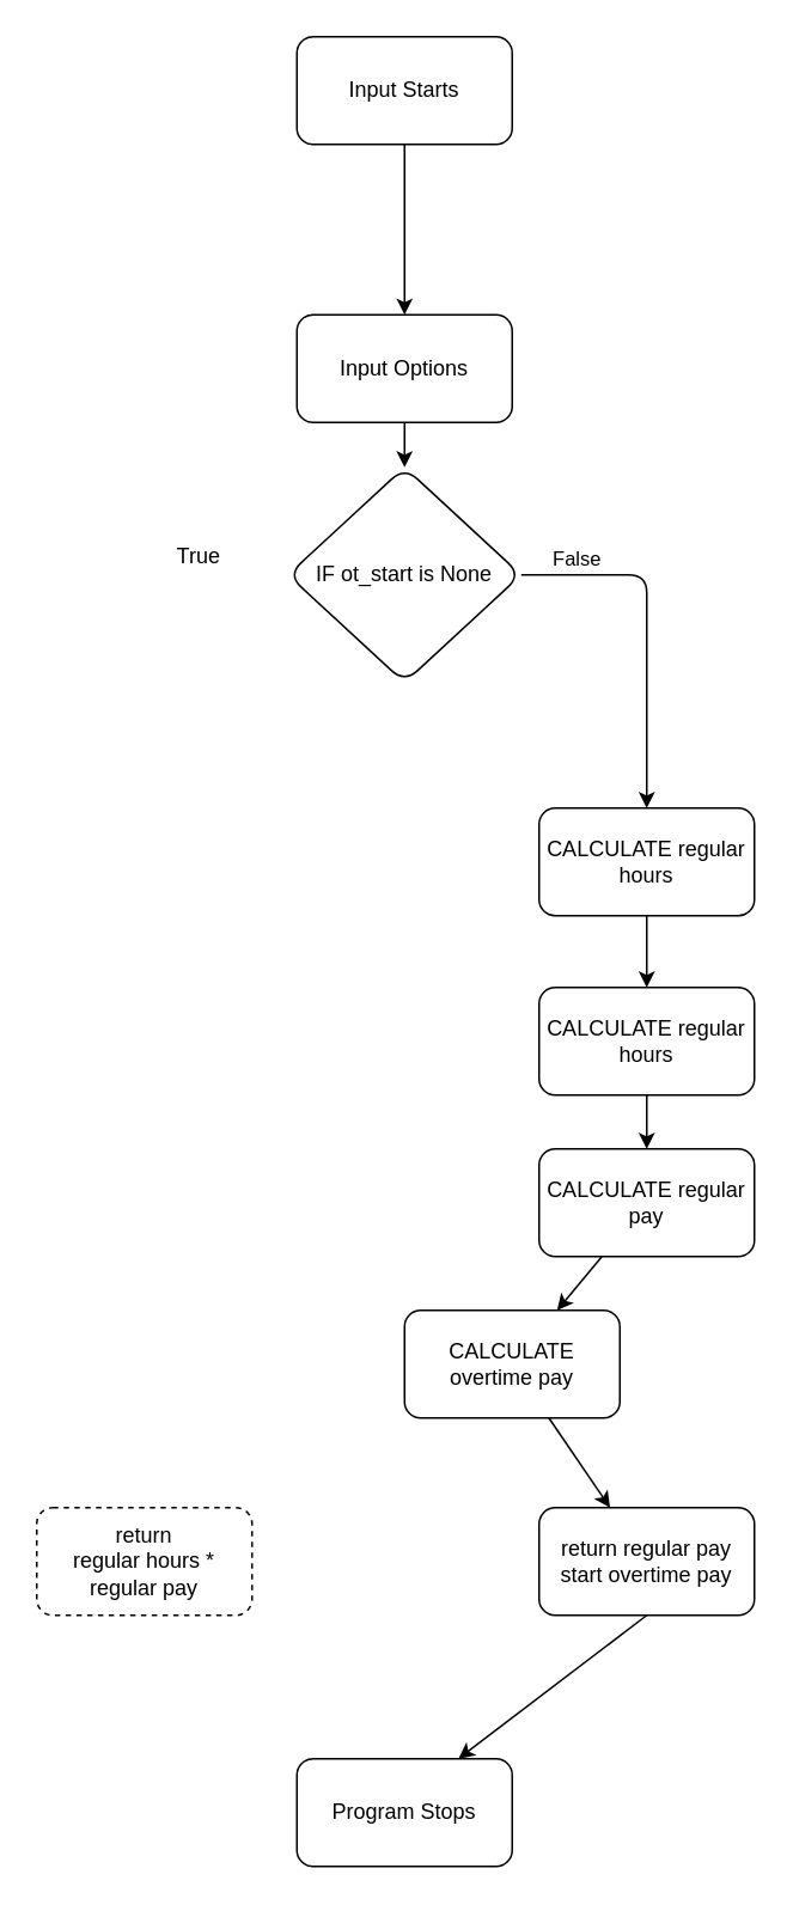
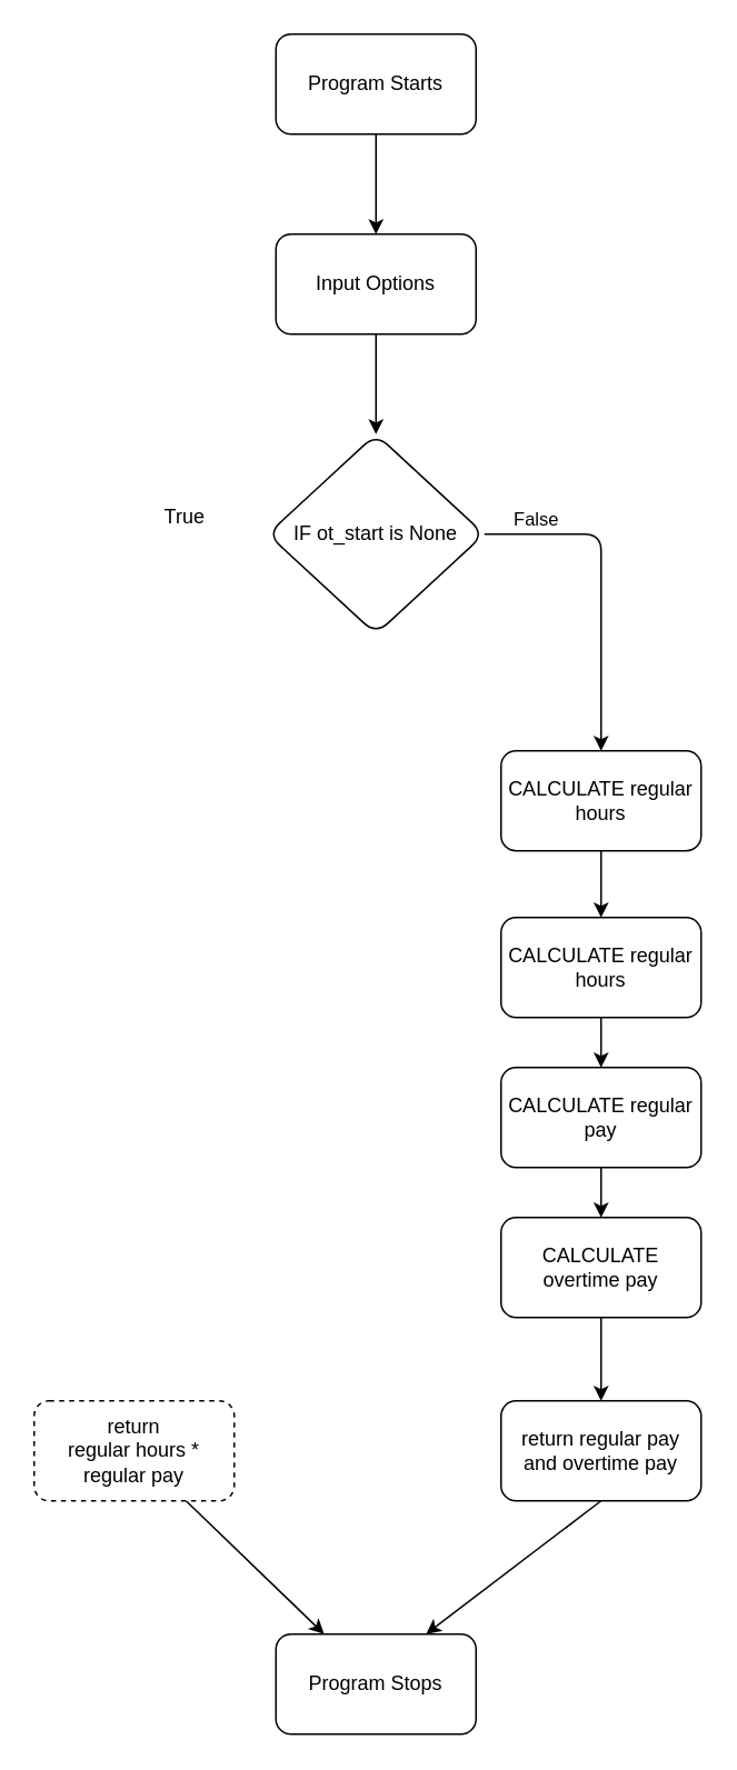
- <mxCell id="3" value="Input Starts" style="rounded=1;whiteSpace=wrap;html=1;" vertex="1" parent="1"><mxGeometry x="165" y="20" width="120" height="60" as="geometry" /></mxCell>
+ <mxCell id="3" value="Program Starts" style="rounded=1;whiteSpace=wrap;html=1;" vertex="1" parent="1"><mxGeometry x="165" y="20" width="120" height="60" as="geometry" /></mxCell>
- <mxCell id="5" value="Input Options" style="whiteSpace=wrap;html=1;rounded=1;" vertex="1" parent="1"><mxGeometry x="165" y="175" width="120" height="60" as="geometry" /></mxCell>
+ <mxCell id="5" value="Input Options" style="whiteSpace=wrap;html=1;rounded=1;" vertex="1" parent="1"><mxGeometry x="165" y="140" width="120" height="60" as="geometry" /></mxCell>
- <mxCell id="19" value="CALCULATE overtime pay" style="whiteSpace=wrap;html=1;rounded=1;" vertex="1" parent="1"><mxGeometry x="225" y="730" width="120" height="60" as="geometry" /></mxCell>
+ <mxCell id="19" value="CALCULATE overtime pay" style="whiteSpace=wrap;html=1;rounded=1;" vertex="1" parent="1"><mxGeometry x="300" y="730" width="120" height="60" as="geometry" /></mxCell>
- <mxCell id="21" value="return regular pay start overtime pay" style="whiteSpace=wrap;html=1;rounded=1;" vertex="1" parent="1"><mxGeometry x="300" y="840" width="120" height="60" as="geometry" /></mxCell>
+ <mxCell id="21" value="return regular pay and overtime pay" style="whiteSpace=wrap;html=1;rounded=1;" vertex="1" parent="1"><mxGeometry x="300" y="840" width="120" height="60" as="geometry" /></mxCell>
+ <mxCell id="9" value="" style="edgeStyle=none;html=1;" edge="1" parent="1" source="10" target="22"><mxGeometry relative="1" as="geometry" /></mxCell>
